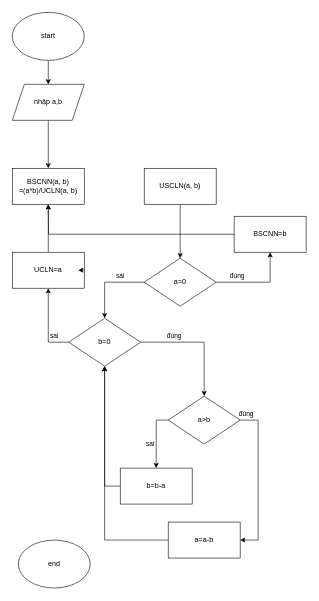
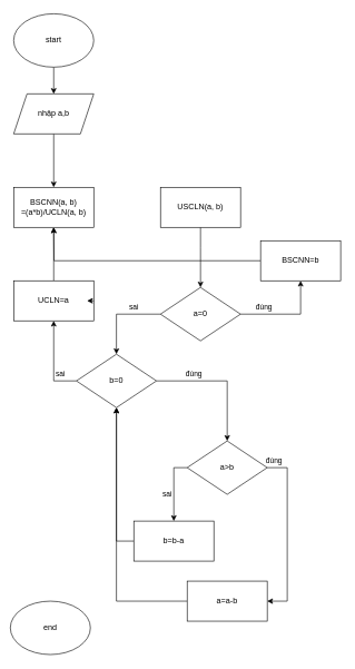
- <mxCell id="26" value="end" style="ellipse;whiteSpace=wrap;html=1;" vertex="1" parent="1"><mxGeometry x="30" y="900" width="120" height="80" as="geometry" /></mxCell>
+ <mxCell id="26" value="end" style="ellipse;whiteSpace=wrap;html=1;" vertex="1" parent="1"><mxGeometry x="15" y="900" width="120" height="80" as="geometry" /></mxCell>
